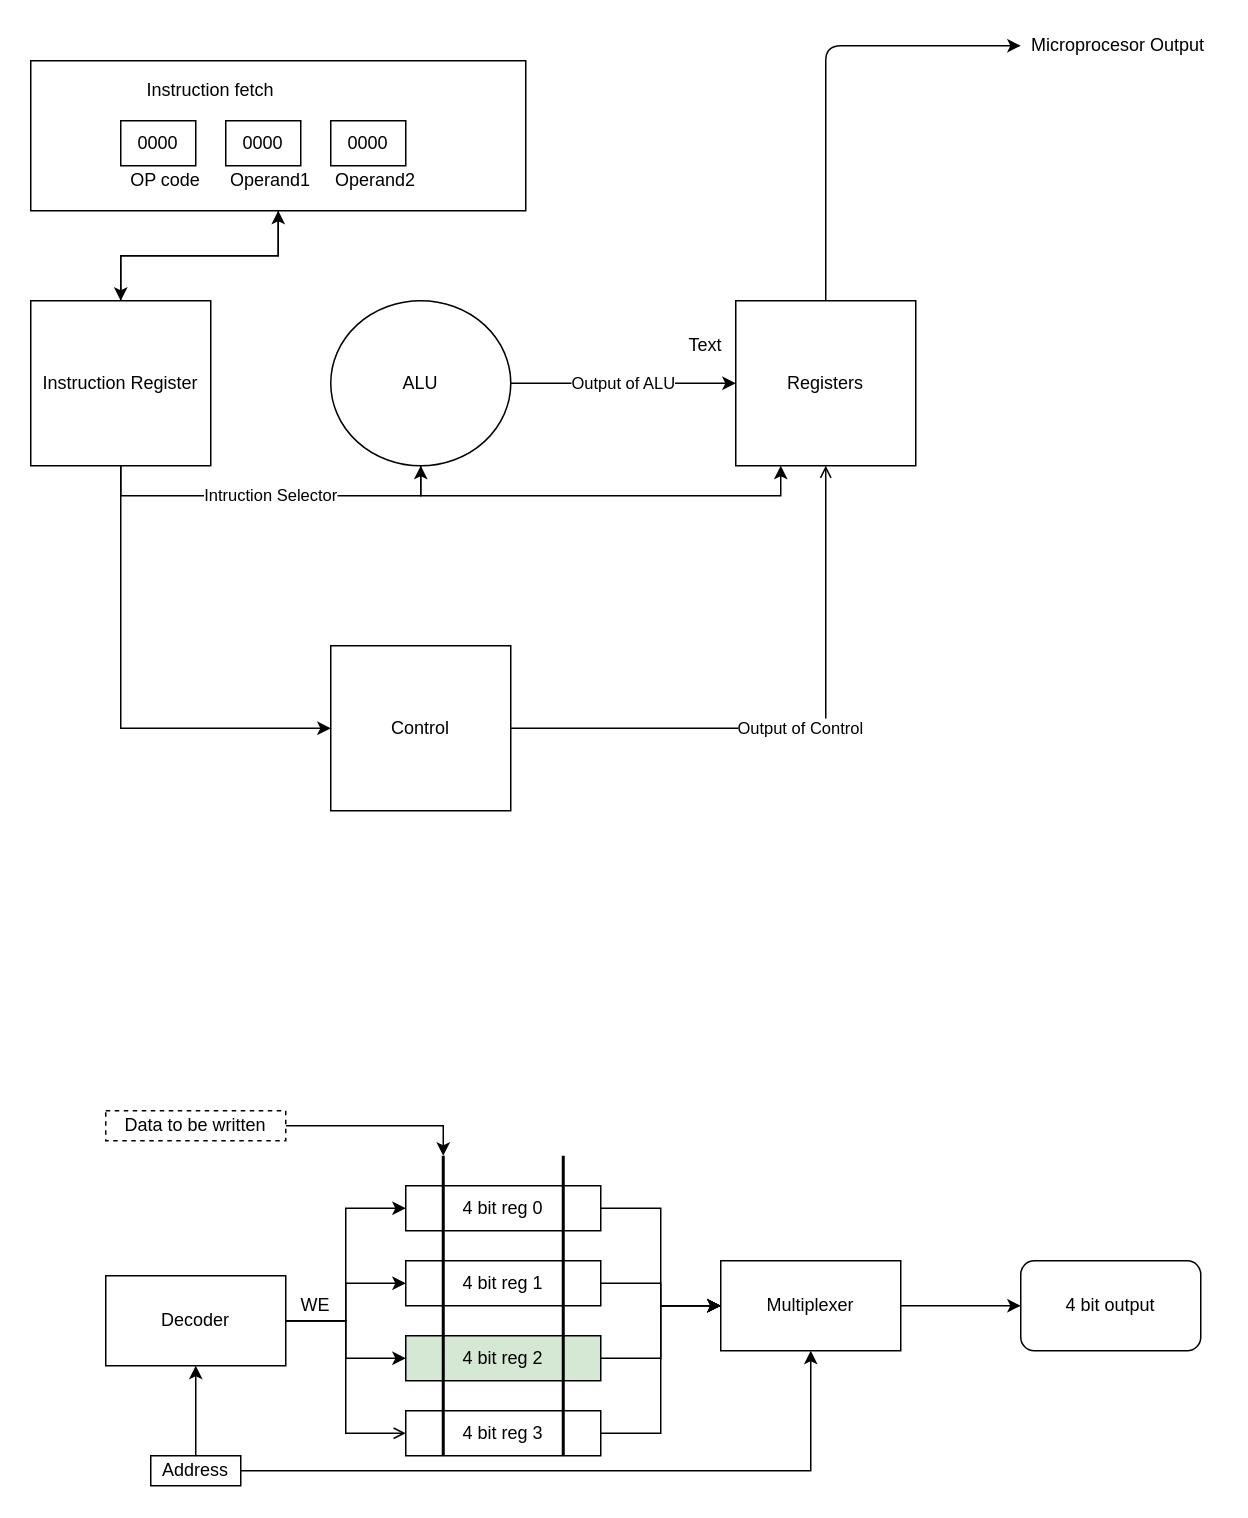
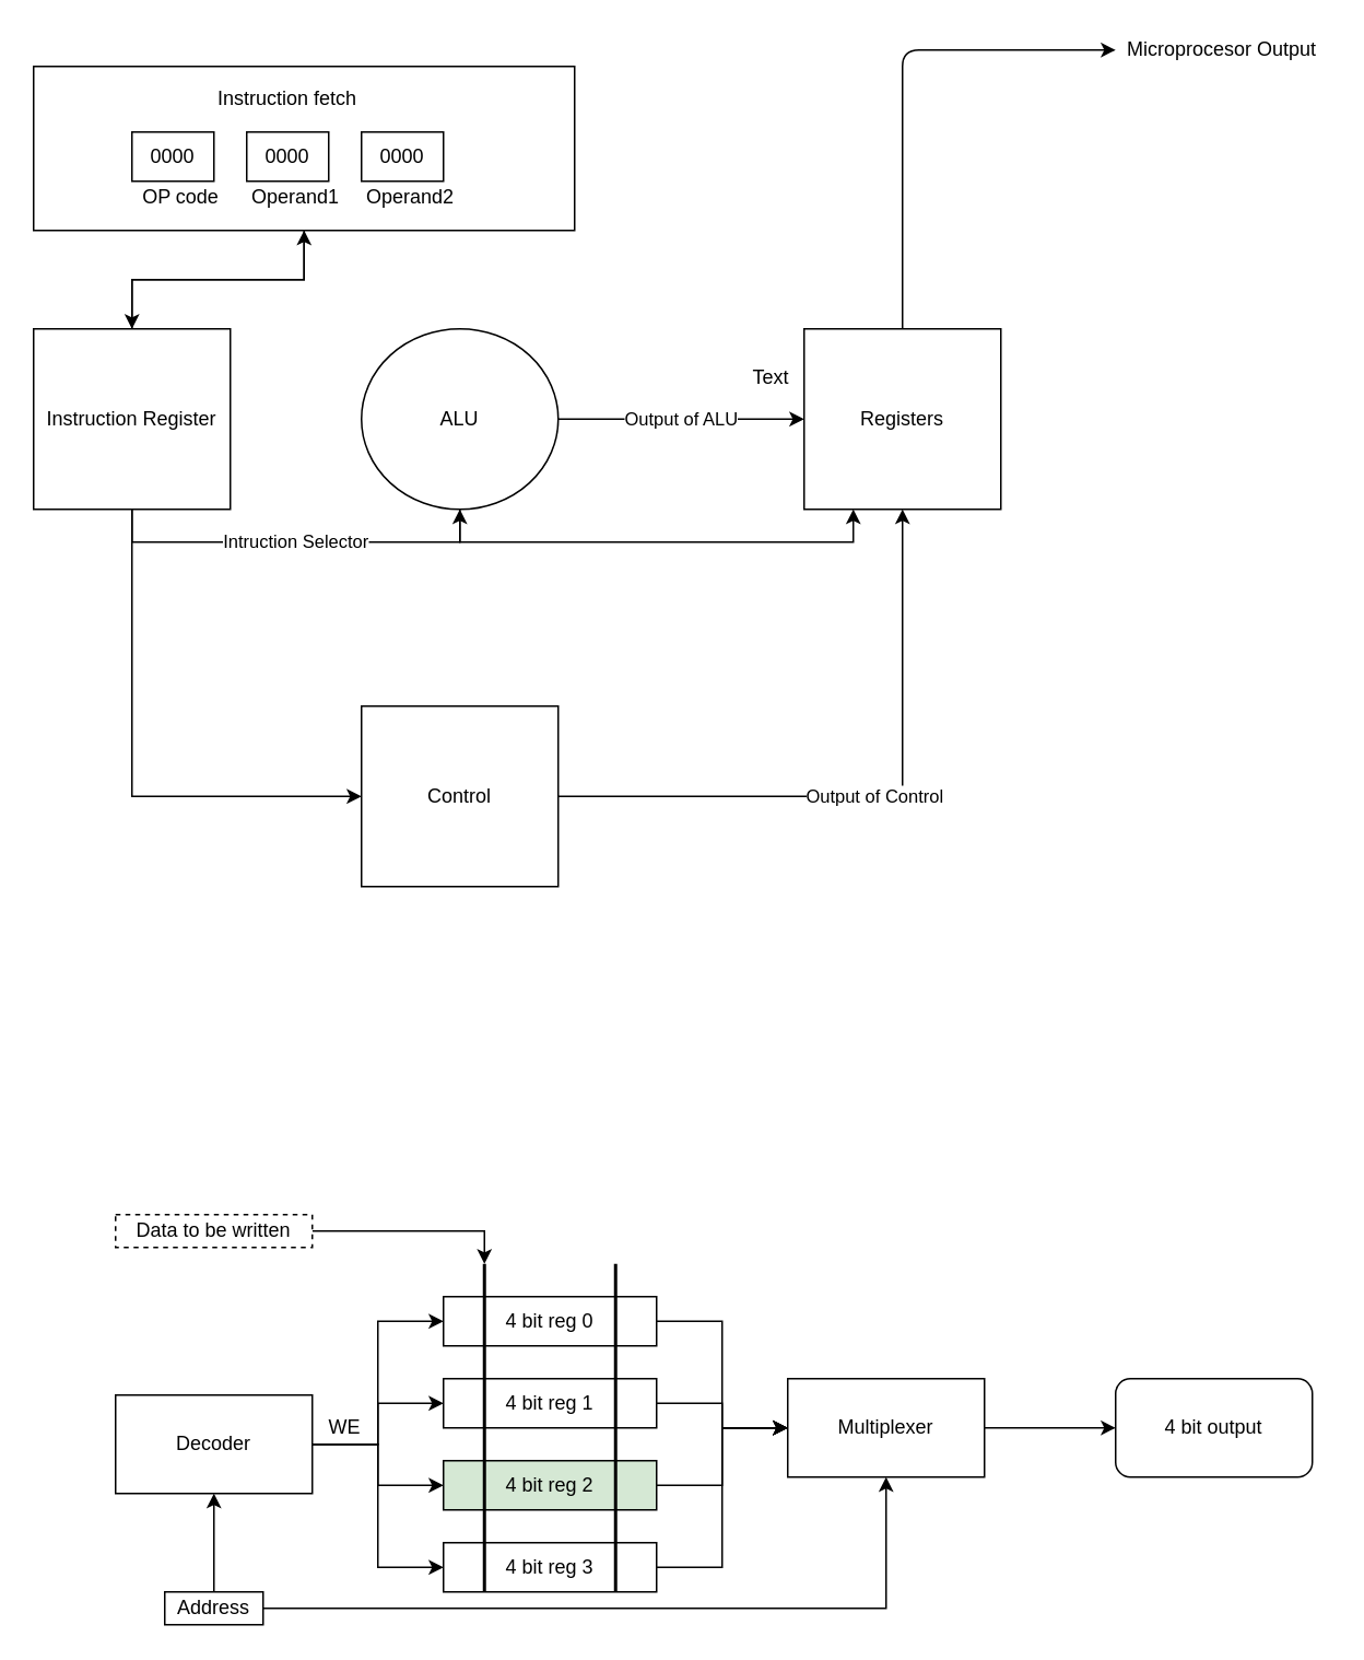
- <mxCell id="47" value="Instruction fetch" style="text;html=1;strokeColor=none;fillColor=none;align=center;verticalAlign=middle;whiteSpace=wrap;rounded=0;" vertex="1" parent="37"><mxGeometry x="25" y="10" width="190" height="20" as="geometry" /></mxCell>
+ <mxCell id="47" value="Instruction fetch" style="text;html=1;strokeColor=none;fillColor=none;align=center;verticalAlign=middle;whiteSpace=wrap;rounded=0;" vertex="1" parent="37"><mxGeometry x="60" y="10" width="190" height="20" as="geometry" /></mxCell>
- <mxCell id="34" value="Output of Control" style="edgeStyle=orthogonalEdgeStyle;rounded=0;orthogonalLoop=1;jettySize=auto;html=1;endArrow=open;" edge="1" parent="1" source="35" target="5"><mxGeometry relative="1" as="geometry"><Array as="points"><mxPoint x="550" y="485" /></Array></mxGeometry></mxCell>
+ <mxCell id="34" value="Output of Control" style="edgeStyle=orthogonalEdgeStyle;rounded=0;orthogonalLoop=1;jettySize=auto;html=1;" edge="1" parent="1" source="35" target="5"><mxGeometry relative="1" as="geometry"><Array as="points"><mxPoint x="550" y="485" /></Array></mxGeometry></mxCell>
- <mxCell id="21" style="edgeStyle=orthogonalEdgeStyle;rounded=0;orthogonalLoop=1;jettySize=auto;html=1;entryX=0;entryY=0.5;entryDx=0;entryDy=0;endArrow=open;" edge="1" parent="1" source="22" target="15"><mxGeometry relative="1" as="geometry" /></mxCell>
+ <mxCell id="21" style="edgeStyle=orthogonalEdgeStyle;rounded=0;orthogonalLoop=1;jettySize=auto;html=1;entryX=0;entryY=0.5;entryDx=0;entryDy=0;" edge="1" parent="1" source="22" target="15"><mxGeometry relative="1" as="geometry" /></mxCell>
